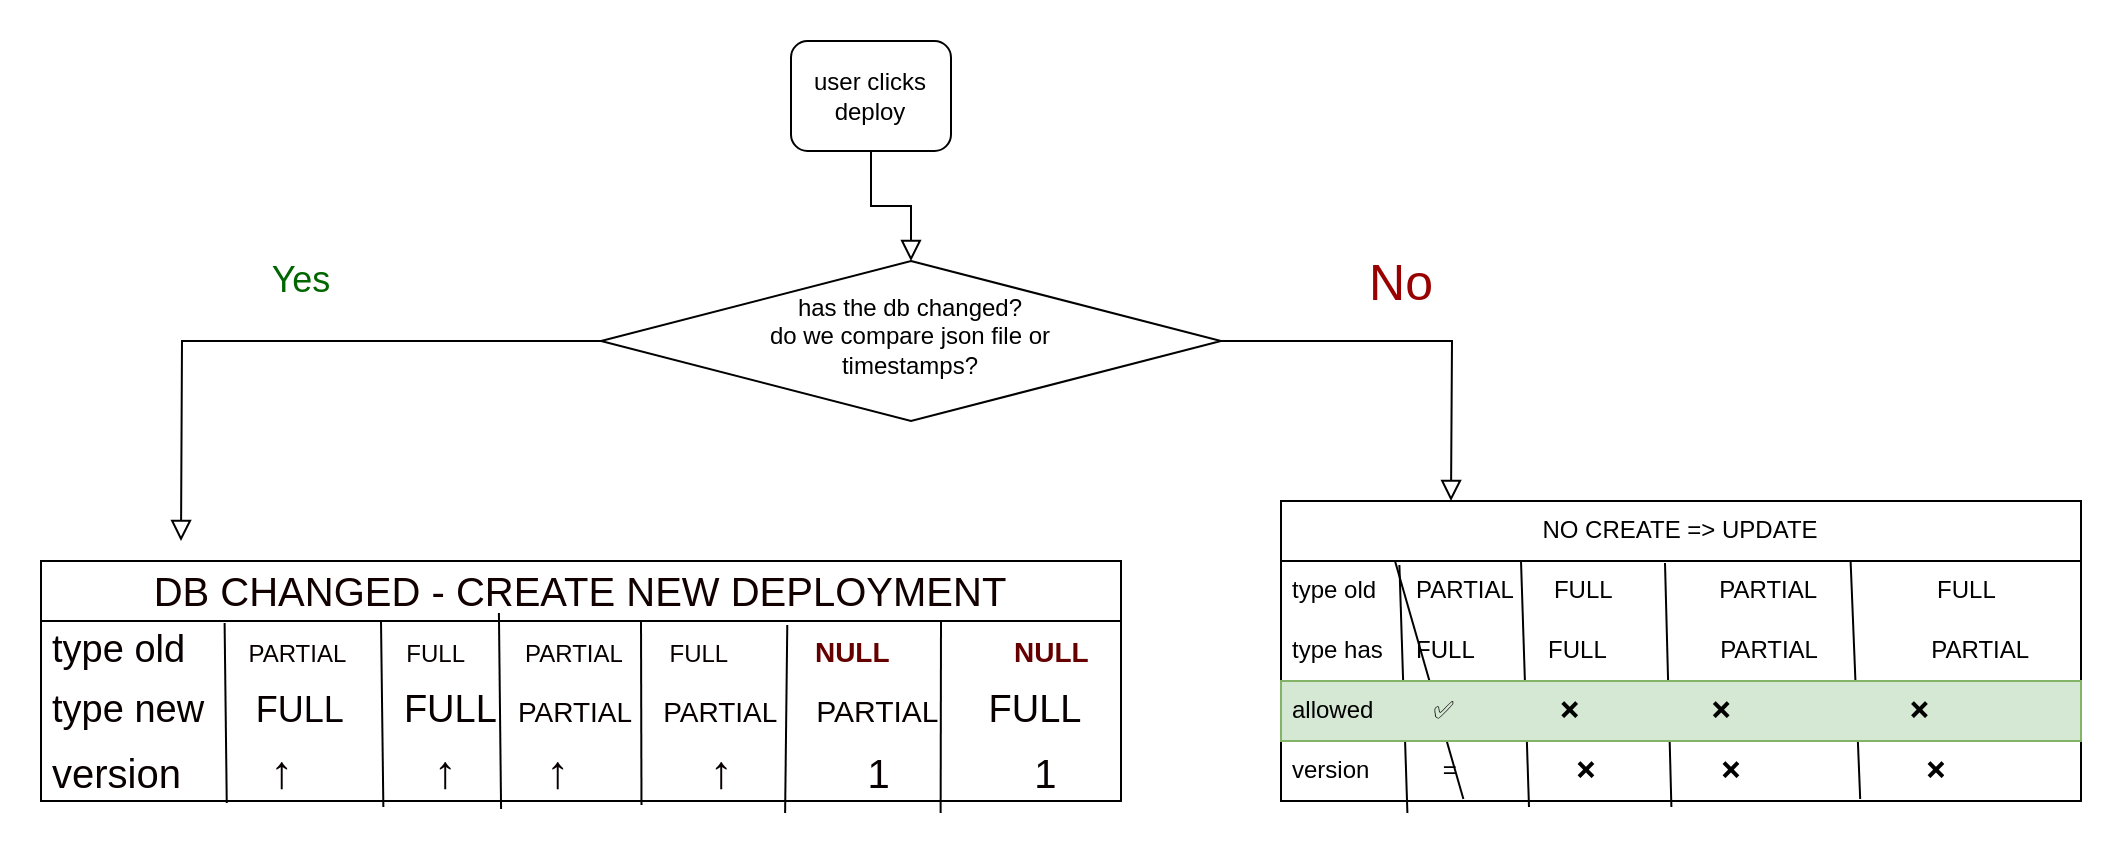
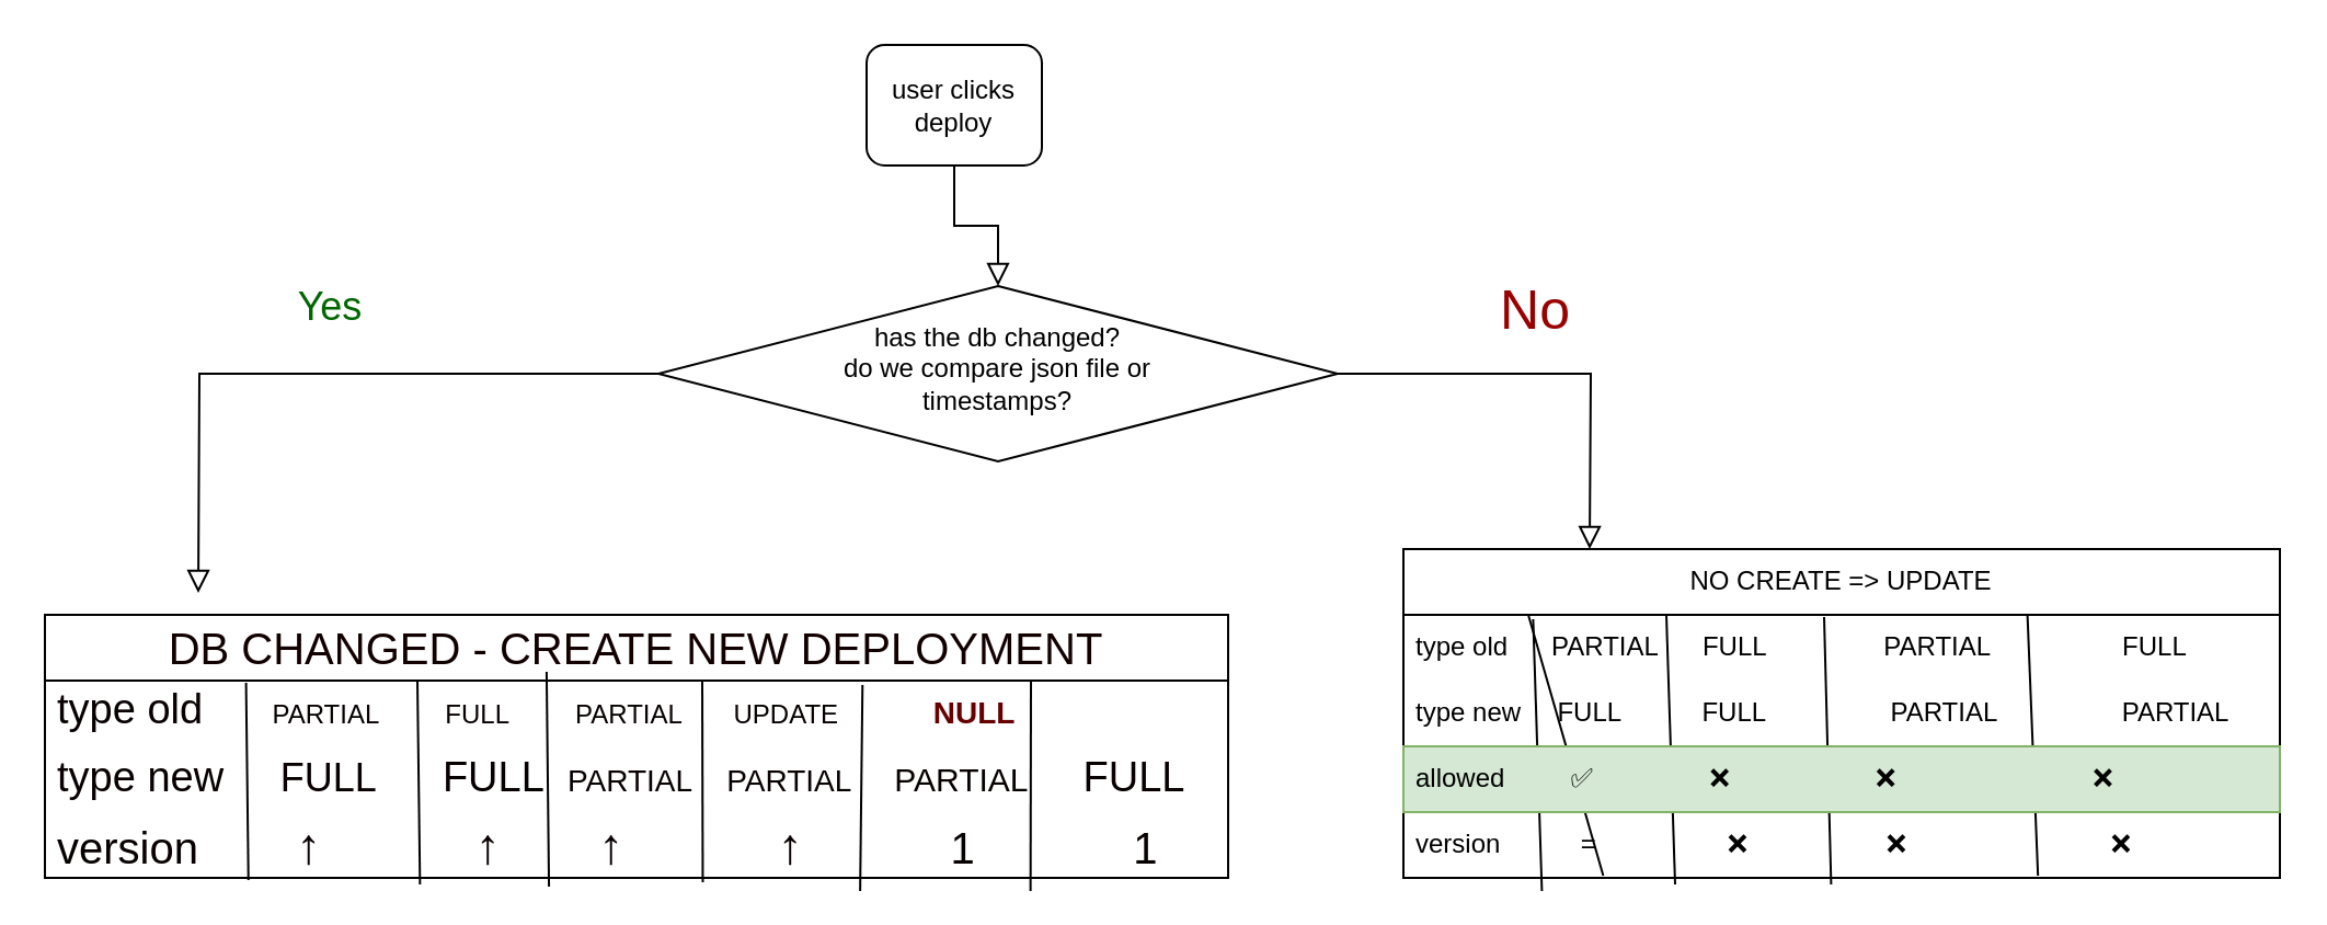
- <mxCell id="24" value="type old&amp;nbsp; &amp;nbsp; &amp;nbsp; &lt;span style=&quot;font-size: 12px;&quot;&gt;PARTIAL&amp;nbsp; &amp;nbsp; &amp;nbsp; &amp;nbsp; &amp;nbsp;FULL&amp;nbsp; &amp;nbsp; &amp;nbsp; &amp;nbsp; &amp;nbsp;PARTIAL&amp;nbsp; &amp;nbsp; &amp;nbsp; &amp;nbsp;FULL&amp;nbsp; &amp;nbsp; &amp;nbsp; &amp;nbsp; &amp;nbsp; &amp;nbsp; &lt;b&gt;&amp;nbsp;&lt;/b&gt;&lt;/span&gt;&lt;font color=&quot;#660000&quot; style=&quot;font-size: 14px;&quot;&gt;&lt;b&gt;NULL&amp;nbsp; &amp;nbsp; &amp;nbsp; &amp;nbsp; &amp;nbsp; &amp;nbsp; &amp;nbsp; &amp;nbsp; NULL&lt;/b&gt;&lt;/font&gt;" style="text;strokeColor=none;fillColor=none;align=left;verticalAlign=middle;spacingLeft=4;spacingRight=4;overflow=hidden;points=[[0,0.5],[1,0.5]];portConstraint=eastwest;rotatable=0;whiteSpace=wrap;html=1;fontSize=19;fontColor=#080000;" vertex="1" parent="17"><mxGeometry y="30" width="540" height="30" as="geometry" /></mxCell>
+ <mxCell id="24" value="type old&amp;nbsp; &amp;nbsp; &amp;nbsp; &lt;span style=&quot;font-size: 12px;&quot;&gt;PARTIAL&amp;nbsp; &amp;nbsp; &amp;nbsp; &amp;nbsp; &amp;nbsp;FULL&amp;nbsp; &amp;nbsp; &amp;nbsp; &amp;nbsp; &amp;nbsp;PARTIAL&amp;nbsp; &amp;nbsp; &amp;nbsp; &amp;nbsp;UPDATE&amp;nbsp; &amp;nbsp; &amp;nbsp; &amp;nbsp; &amp;nbsp; &amp;nbsp; &lt;b&gt;&amp;nbsp;&lt;/b&gt;&lt;/span&gt;&lt;font color=&quot;#660000&quot; style=&quot;font-size: 14px;&quot;&gt;&lt;b&gt;NULL&amp;nbsp; &amp;nbsp; &amp;nbsp; &amp;nbsp; &amp;nbsp; &amp;nbsp; &amp;nbsp; &amp;nbsp; NULL&lt;/b&gt;&lt;/font&gt;" style="text;strokeColor=none;fillColor=none;align=left;verticalAlign=middle;spacingLeft=4;spacingRight=4;overflow=hidden;points=[[0,0.5],[1,0.5]];portConstraint=eastwest;rotatable=0;whiteSpace=wrap;html=1;fontSize=19;fontColor=#080000;" vertex="1" parent="17"><mxGeometry y="30" width="540" height="30" as="geometry" /></mxCell>
- <mxCell id="14" value="type has&amp;nbsp; &amp;nbsp; &amp;nbsp;FULL&amp;nbsp; &amp;nbsp; &amp;nbsp; &amp;nbsp; &amp;nbsp; &amp;nbsp;FULL&amp;nbsp; &amp;nbsp; &amp;nbsp; &amp;nbsp; &amp;nbsp; &amp;nbsp; &amp;nbsp; &amp;nbsp; &amp;nbsp;PARTIAL&amp;nbsp; &amp;nbsp; &amp;nbsp; &amp;nbsp; &amp;nbsp; &amp;nbsp; &amp;nbsp; &amp;nbsp; &amp;nbsp;PARTIAL" style="text;strokeColor=none;fillColor=none;align=left;verticalAlign=middle;spacingLeft=4;spacingRight=4;overflow=hidden;points=[[0,0.5],[1,0.5]];portConstraint=eastwest;rotatable=0;whiteSpace=wrap;html=1;" vertex="1" parent="7"><mxGeometry y="60" width="400" height="30" as="geometry" /></mxCell>
+ <mxCell id="14" value="type new&amp;nbsp; &amp;nbsp; &amp;nbsp;FULL&amp;nbsp; &amp;nbsp; &amp;nbsp; &amp;nbsp; &amp;nbsp; &amp;nbsp;FULL&amp;nbsp; &amp;nbsp; &amp;nbsp; &amp;nbsp; &amp;nbsp; &amp;nbsp; &amp;nbsp; &amp;nbsp; &amp;nbsp;PARTIAL&amp;nbsp; &amp;nbsp; &amp;nbsp; &amp;nbsp; &amp;nbsp; &amp;nbsp; &amp;nbsp; &amp;nbsp; &amp;nbsp;PARTIAL" style="text;strokeColor=none;fillColor=none;align=left;verticalAlign=middle;spacingLeft=4;spacingRight=4;overflow=hidden;points=[[0,0.5],[1,0.5]];portConstraint=eastwest;rotatable=0;whiteSpace=wrap;html=1;" vertex="1" parent="7"><mxGeometry y="60" width="400" height="30" as="geometry" /></mxCell>
